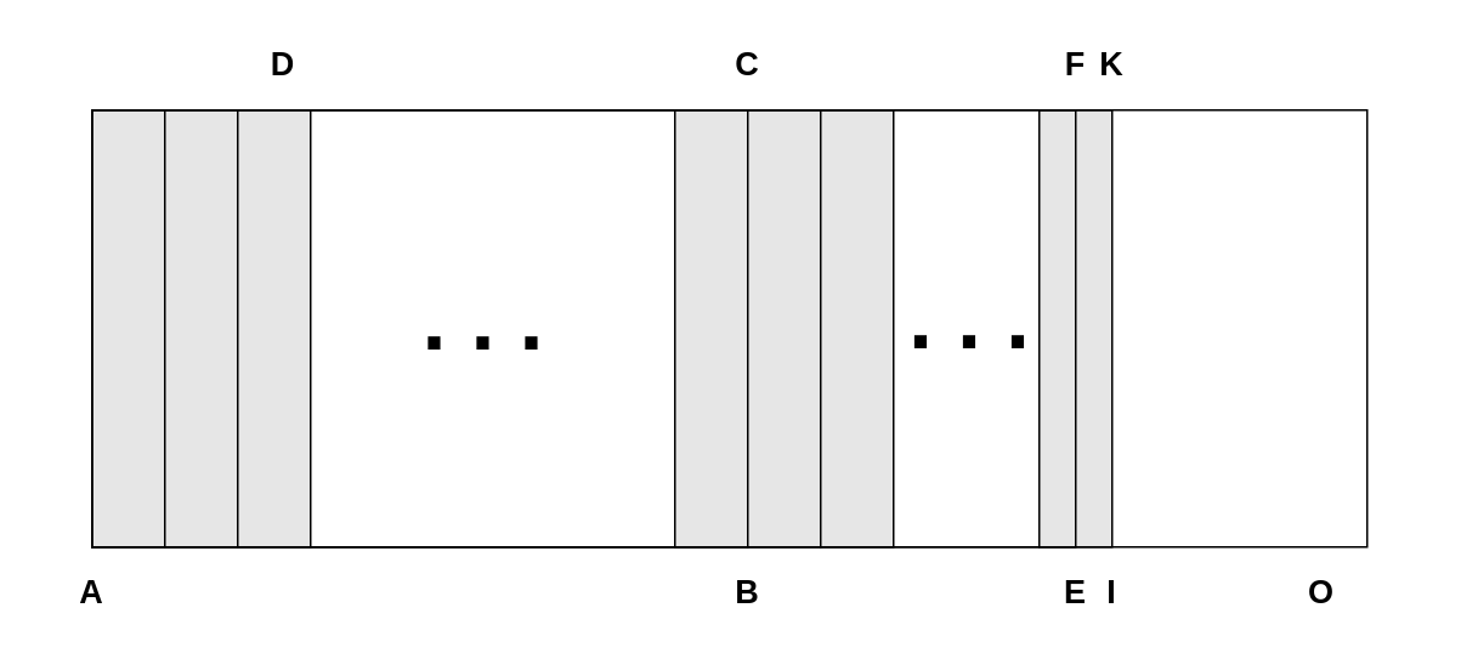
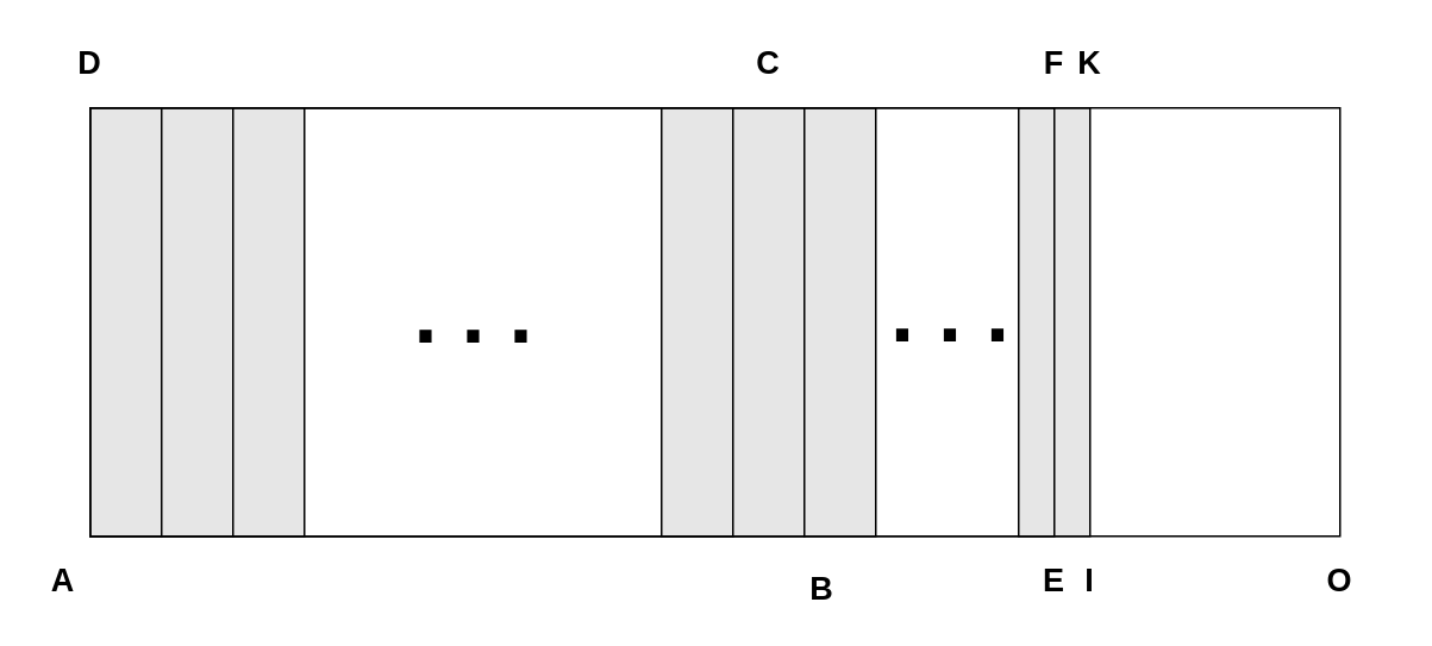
- <mxCell id="8" value="&lt;span style=&quot;font-size: 18px;&quot;&gt;&lt;b&gt;D&lt;/b&gt;&lt;/span&gt;" style="text;html=1;align=center;verticalAlign=middle;whiteSpace=wrap;rounded=0;" vertex="1" parent="1"><mxGeometry x="125" y="20" width="60" height="30" as="geometry" /></mxCell>
+ <mxCell id="8" value="&lt;span style=&quot;font-size: 18px;&quot;&gt;&lt;b&gt;D&lt;/b&gt;&lt;/span&gt;" style="text;html=1;align=center;verticalAlign=middle;whiteSpace=wrap;rounded=0;" vertex="1" parent="1"><mxGeometry x="20" y="20" width="60" height="30" as="geometry" /></mxCell>
- <mxCell id="7" value="&lt;span style=&quot;font-size: 18px;&quot;&gt;&lt;b&gt;C&lt;/b&gt;&lt;/span&gt;" style="text;html=1;align=center;verticalAlign=middle;whiteSpace=wrap;rounded=0;" vertex="1" parent="1"><mxGeometry x="380" y="20" width="60" height="30" as="geometry" /></mxCell>
+ <mxCell id="7" value="&lt;span style=&quot;font-size: 18px;&quot;&gt;&lt;b&gt;C&lt;/b&gt;&lt;/span&gt;" style="text;html=1;align=center;verticalAlign=middle;whiteSpace=wrap;rounded=0;" vertex="1" parent="1"><mxGeometry x="400" y="20" width="60" height="30" as="geometry" /></mxCell>
- <mxCell id="4" value="&lt;span style=&quot;font-size: 18px;&quot;&gt;&lt;b&gt;A&lt;/b&gt;&lt;/span&gt;" style="text;html=1;align=center;verticalAlign=middle;whiteSpace=wrap;rounded=0;" vertex="1" parent="1"><mxGeometry x="20" y="310" width="60" height="30" as="geometry" /></mxCell>
+ <mxCell id="4" value="&lt;span style=&quot;font-size: 18px;&quot;&gt;&lt;b&gt;A&lt;/b&gt;&lt;/span&gt;" style="text;html=1;align=center;verticalAlign=middle;whiteSpace=wrap;rounded=0;" vertex="1" parent="1"><mxGeometry x="5" y="310" width="60" height="30" as="geometry" /></mxCell>
- <mxCell id="6" value="&lt;span style=&quot;font-size: 18px;&quot;&gt;&lt;b&gt;B&lt;/b&gt;&lt;/span&gt;" style="text;html=1;align=center;verticalAlign=middle;whiteSpace=wrap;rounded=0;" vertex="1" parent="1"><mxGeometry x="380" y="310" width="60" height="30" as="geometry" /></mxCell>
+ <mxCell id="6" value="&lt;span style=&quot;font-size: 18px;&quot;&gt;&lt;b&gt;B&lt;/b&gt;&lt;/span&gt;" style="text;html=1;align=center;verticalAlign=middle;whiteSpace=wrap;rounded=0;" vertex="1" parent="1"><mxGeometry x="430" y="315" width="60" height="30" as="geometry" /></mxCell>
- <mxCell id="9" value="&lt;span style=&quot;font-size: 18px;&quot;&gt;&lt;b&gt;O&lt;/b&gt;&lt;/span&gt;" style="text;html=1;align=center;verticalAlign=middle;whiteSpace=wrap;rounded=0;" vertex="1" parent="1"><mxGeometry x="695" y="310" width="60" height="30" as="geometry" /></mxCell>
+ <mxCell id="9" value="&lt;span style=&quot;font-size: 18px;&quot;&gt;&lt;b&gt;O&lt;/b&gt;&lt;/span&gt;" style="text;html=1;align=center;verticalAlign=middle;whiteSpace=wrap;rounded=0;" vertex="1" parent="1"><mxGeometry x="720" y="310" width="60" height="30" as="geometry" /></mxCell>
